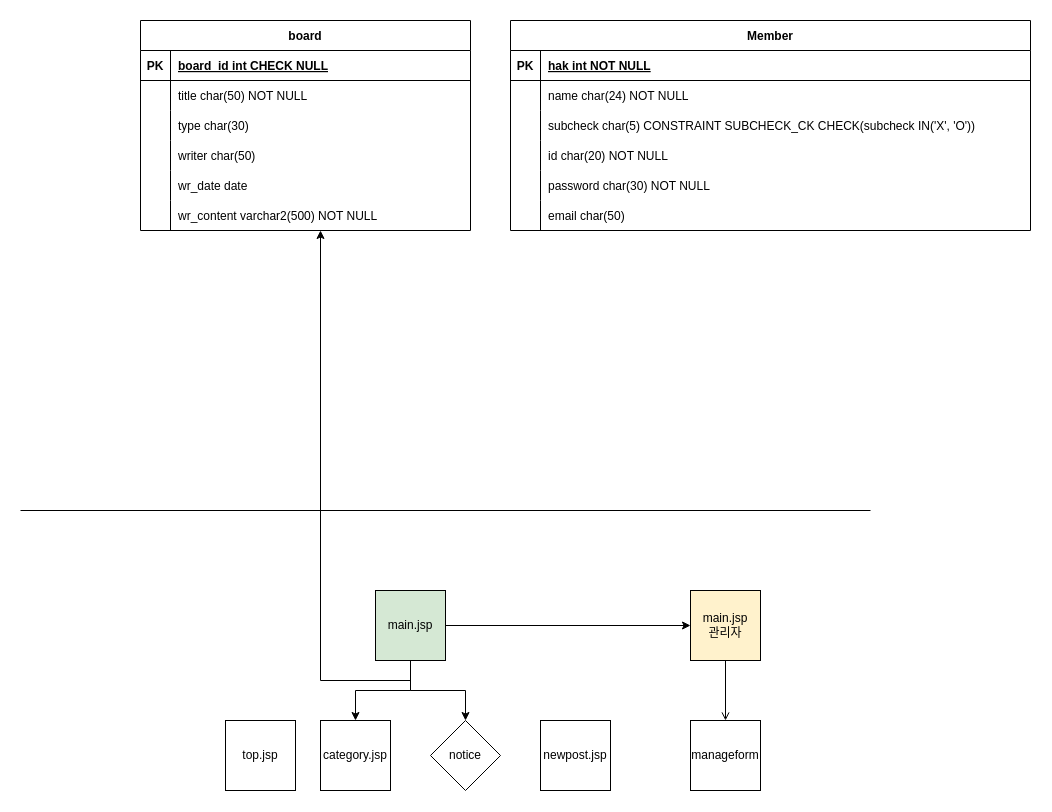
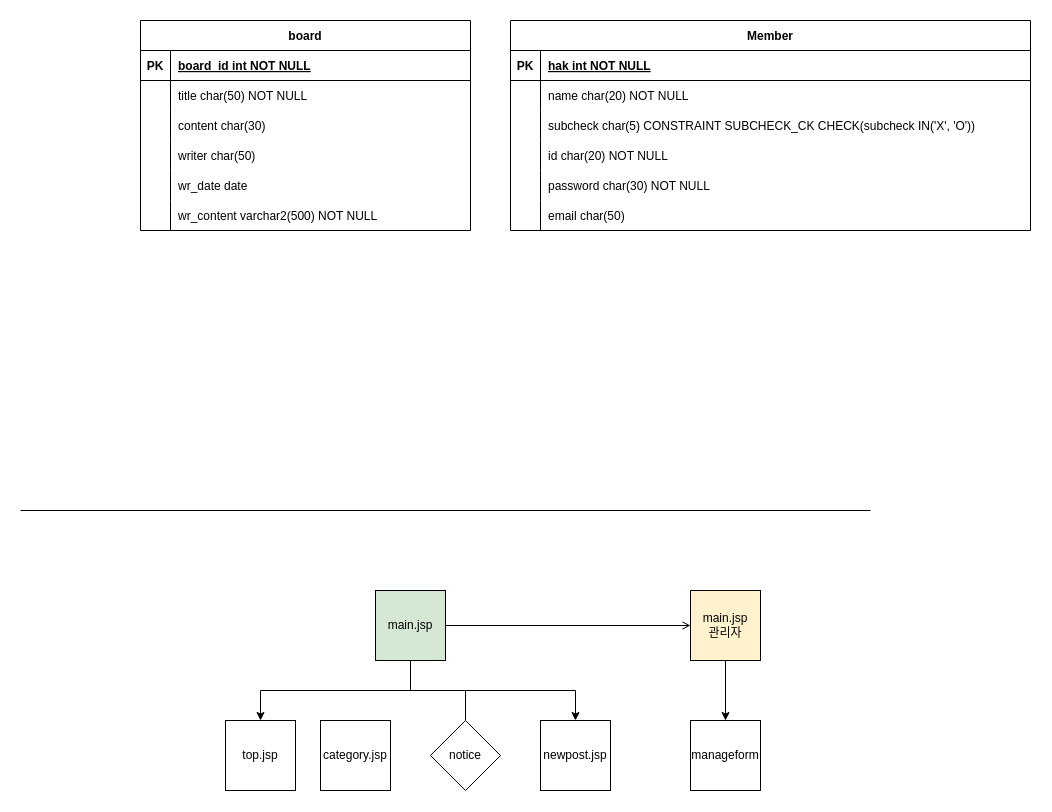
- <mxCell id="24" value="board_id int CHECK NULL " style="shape=partialRectangle;overflow=hidden;connectable=0;fillColor=none;align=left;top=0;left=0;bottom=0;right=0;spacingLeft=6;fontStyle=5;" parent="22" vertex="1"><mxGeometry x="30" width="300" height="30" as="geometry"><mxRectangle width="300" height="30" as="alternateBounds" /></mxGeometry></mxCell>
+ <mxCell id="24" value="board_id int NOT NULL " style="shape=partialRectangle;overflow=hidden;connectable=0;fillColor=none;align=left;top=0;left=0;bottom=0;right=0;spacingLeft=6;fontStyle=5;" parent="22" vertex="1"><mxGeometry x="30" width="300" height="30" as="geometry"><mxRectangle width="300" height="30" as="alternateBounds" /></mxGeometry></mxCell>
- <mxCell id="8" value="name char(24) NOT NULL" style="shape=partialRectangle;overflow=hidden;connectable=0;fillColor=none;align=left;top=0;left=0;bottom=0;right=0;spacingLeft=6;" parent="6" vertex="1"><mxGeometry x="30" width="490" height="30" as="geometry"><mxRectangle width="490" height="30" as="alternateBounds" /></mxGeometry></mxCell>
+ <mxCell id="8" value="name char(20) NOT NULL" style="shape=partialRectangle;overflow=hidden;connectable=0;fillColor=none;align=left;top=0;left=0;bottom=0;right=0;spacingLeft=6;" parent="6" vertex="1"><mxGeometry x="30" width="490" height="30" as="geometry"><mxRectangle width="490" height="30" as="alternateBounds" /></mxGeometry></mxCell>
- <mxCell id="30" value="type char(30)" style="shape=partialRectangle;overflow=hidden;connectable=0;fillColor=none;align=left;top=0;left=0;bottom=0;right=0;spacingLeft=6;" parent="28" vertex="1"><mxGeometry x="30" width="300" height="30" as="geometry"><mxRectangle width="300" height="30" as="alternateBounds" /></mxGeometry></mxCell>
+ <mxCell id="30" value="content char(30)" style="shape=partialRectangle;overflow=hidden;connectable=0;fillColor=none;align=left;top=0;left=0;bottom=0;right=0;spacingLeft=6;" parent="28" vertex="1"><mxGeometry x="30" width="300" height="30" as="geometry"><mxRectangle width="300" height="30" as="alternateBounds" /></mxGeometry></mxCell>
- <mxCell id="44" style="edgeStyle=orthogonalEdgeStyle;rounded=0;orthogonalLoop=1;jettySize=auto;html=1;exitX=0.5;exitY=1;exitDx=0;exitDy=0;" edge="1" parent="1" source="46" target="39"><mxGeometry relative="1" as="geometry" /></mxCell>
+ <mxCell id="44" style="edgeStyle=orthogonalEdgeStyle;rounded=0;orthogonalLoop=1;jettySize=auto;html=1;exitX=0.5;exitY=1;exitDx=0;exitDy=0;" edge="1" parent="1" source="46" target="52"><mxGeometry relative="1" as="geometry" /></mxCell>
- <mxCell id="45" style="edgeStyle=orthogonalEdgeStyle;rounded=0;orthogonalLoop=1;jettySize=auto;html=1;exitX=1;exitY=0.5;exitDx=0;exitDy=0;" edge="1" parent="1" source="46" target="49"><mxGeometry relative="1" as="geometry" /></mxCell>
+ <mxCell id="45" style="edgeStyle=orthogonalEdgeStyle;rounded=0;orthogonalLoop=1;jettySize=auto;html=1;exitX=1;exitY=0.5;exitDx=0;exitDy=0;endArrow=open;" edge="1" parent="1" source="46" target="49"><mxGeometry relative="1" as="geometry" /></mxCell>
+ <mxCell id="42" style="edgeStyle=orthogonalEdgeStyle;rounded=0;orthogonalLoop=1;jettySize=auto;html=1;exitX=0.5;exitY=1;exitDx=0;exitDy=0;entryX=0.5;entryY=0;entryDx=0;entryDy=0;" edge="1" parent="1" source="46" target="50"><mxGeometry relative="1" as="geometry" /></mxCell>
- <mxCell id="41" style="edgeStyle=orthogonalEdgeStyle;rounded=0;orthogonalLoop=1;jettySize=auto;html=1;exitX=0.5;exitY=1;exitDx=0;exitDy=0;entryX=0.5;entryY=0;entryDx=0;entryDy=0;" edge="1" parent="1" source="46" target="47"><mxGeometry relative="1" as="geometry" /></mxCell>
- <mxCell id="43" style="edgeStyle=orthogonalEdgeStyle;rounded=0;orthogonalLoop=1;jettySize=auto;html=1;exitX=0.5;exitY=1;exitDx=0;exitDy=0;" edge="1" parent="1" source="46" target="51"><mxGeometry relative="1" as="geometry" /></mxCell>
+ <mxCell id="43" style="edgeStyle=orthogonalEdgeStyle;rounded=0;orthogonalLoop=1;jettySize=auto;html=1;exitX=0.5;exitY=1;exitDx=0;exitDy=0;endArrow=none;" edge="1" parent="1" source="46" target="51"><mxGeometry relative="1" as="geometry" /></mxCell>
- <mxCell id="48" style="edgeStyle=orthogonalEdgeStyle;rounded=0;orthogonalLoop=1;jettySize=auto;html=1;exitX=0.5;exitY=1;exitDx=0;exitDy=0;entryX=0.5;entryY=0;entryDx=0;entryDy=0;endArrow=open;" edge="1" parent="1" source="49" target="53"><mxGeometry relative="1" as="geometry" /></mxCell>
+ <mxCell id="48" style="edgeStyle=orthogonalEdgeStyle;rounded=0;orthogonalLoop=1;jettySize=auto;html=1;exitX=0.5;exitY=1;exitDx=0;exitDy=0;entryX=0.5;entryY=0;entryDx=0;entryDy=0;" edge="1" parent="1" source="49" target="53"><mxGeometry relative="1" as="geometry" /></mxCell>
